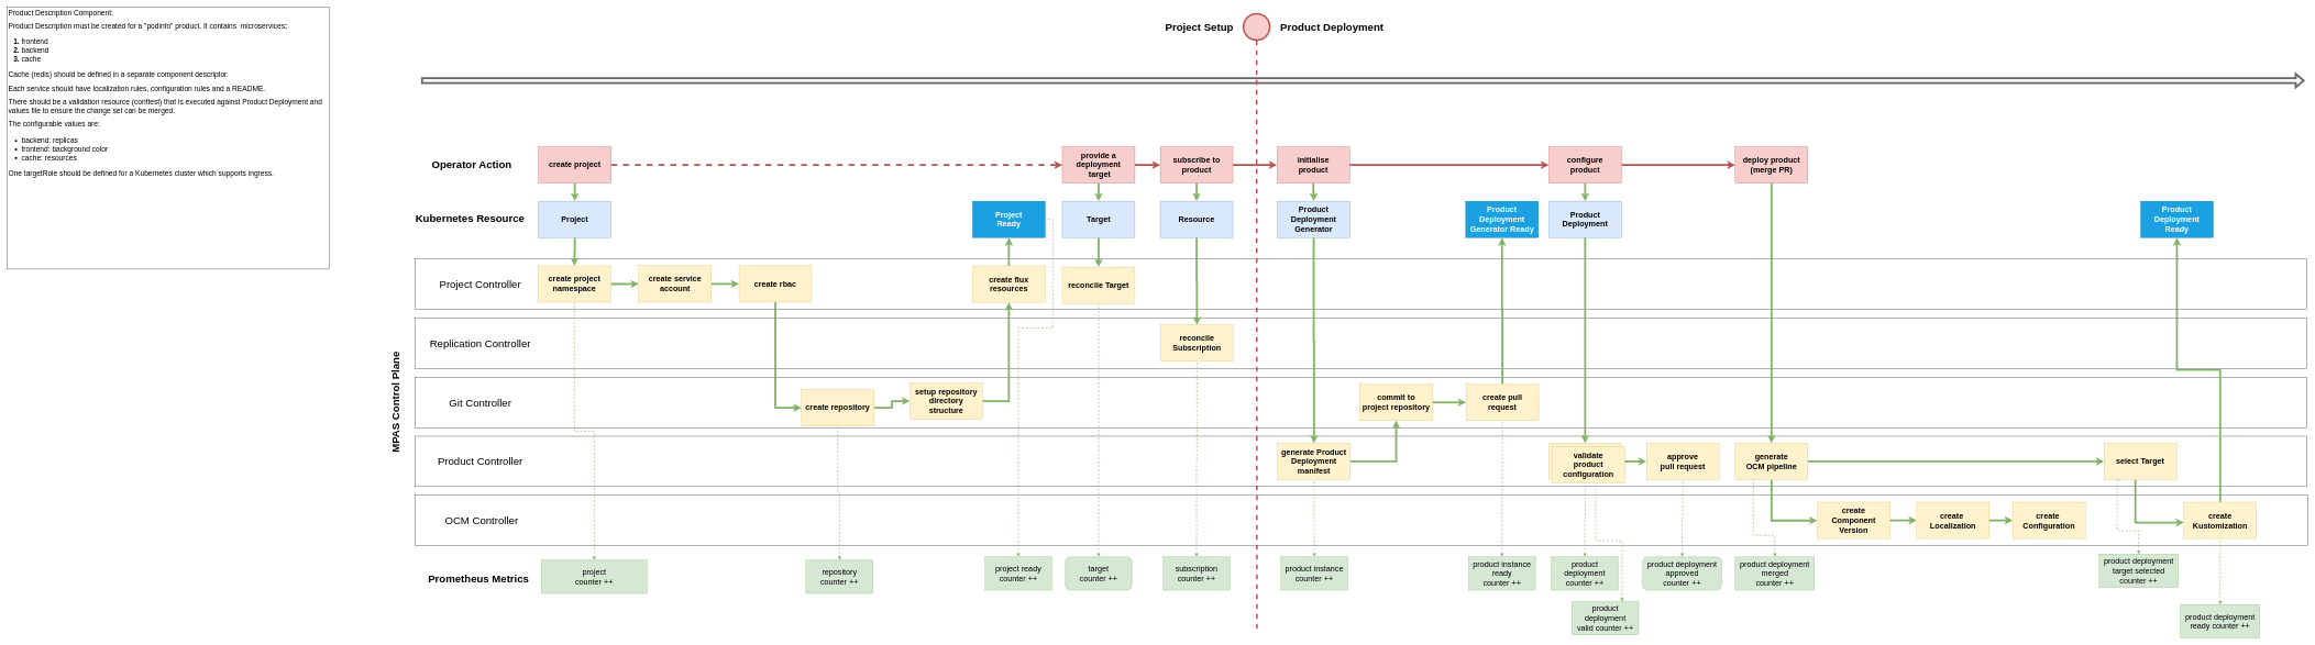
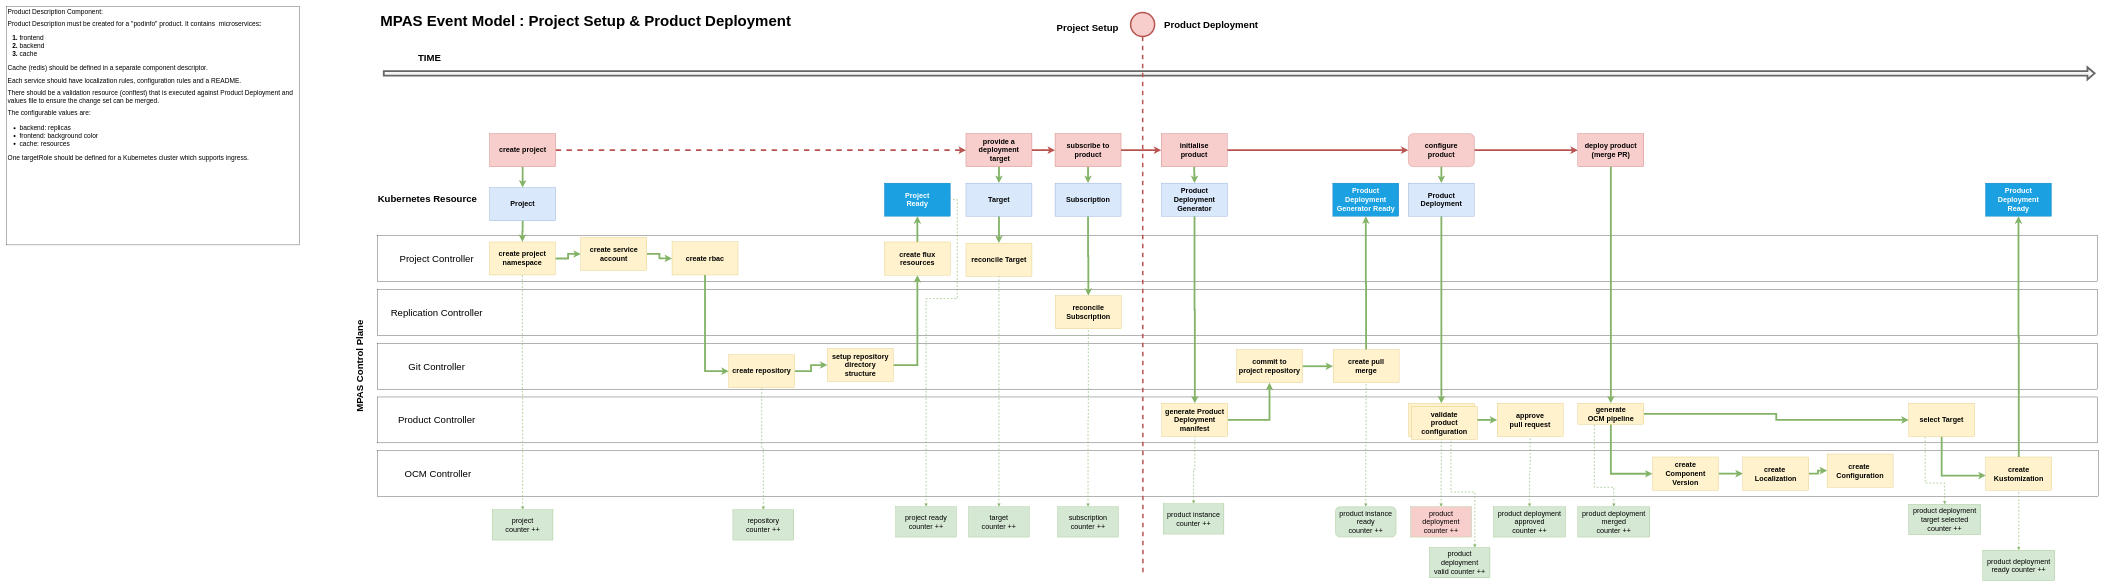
+ <mxCell id="80" value="&lt;font style=&quot;font-size: 50px;&quot;&gt;&lt;b&gt;MPAS Event Model : Project Setup &amp;amp; Product Deployment&lt;/b&gt;&lt;/font&gt;" style="text;html=1;align=center;verticalAlign=middle;resizable=0;points=[];autosize=1;strokeColor=none;fillColor=none;fontSize=11;fontFamily=Helvetica;fontColor=default;" parent="1" vertex="1"><mxGeometry x="1259" y="31" width="1386" height="72" as="geometry" /></mxCell>
- <mxCell id="118" value="Project Setup" style="text;html=1;align=center;verticalAlign=middle;resizable=0;points=[];autosize=1;strokeColor=none;fillColor=none;fontSize=32;fontFamily=Helvetica;fontColor=default;fontStyle=1" parent="1" vertex="1"><mxGeometry x="3523" y="56" width="224" height="50" as="geometry" /></mxCell>
+ <mxCell id="118" value="Project Setup" style="text;html=1;align=center;verticalAlign=middle;resizable=0;points=[];autosize=1;strokeColor=none;fillColor=none;fontSize=32;fontFamily=Helvetica;fontColor=default;fontStyle=1" parent="1" vertex="1"><mxGeometry x="3513" y="66" width="224" height="50" as="geometry" /></mxCell>
+ <mxCell id="79" value="&lt;font style=&quot;font-size: 32px;&quot;&gt;TIME&lt;/font&gt;" style="text;html=1;align=center;verticalAlign=middle;resizable=0;points=[];autosize=1;strokeColor=none;fillColor=none;fontSize=11;fontFamily=Helvetica;fontColor=default;fontStyle=1" parent="1" vertex="1"><mxGeometry x="1384" y="169" width="94" height="50" as="geometry" /></mxCell>
- <mxCell id="73" value="&lt;span style=&quot;font-size: 32px;&quot;&gt;Operator Action&lt;/span&gt;" style="text;html=1;align=center;verticalAlign=middle;resizable=0;points=[];autosize=1;strokeColor=none;fillColor=none;fontSize=11;fontFamily=Helvetica;fontColor=default;fontStyle=1" parent="1" vertex="1"><mxGeometry x="1299" y="475" width="260" height="50" as="geometry" /></mxCell>
- <mxCell id="20" value="configure&lt;br style=&quot;font-size: 24px;&quot;&gt;product" style="rounded=0;whiteSpace=wrap;html=1;fillColor=#f8cecc;strokeColor=#b85450;fontStyle=1;fontSize=24;" parent="1" vertex="1"><mxGeometry x="4695" y="445" width="220" height="110" as="geometry" /></mxCell>
+ <mxCell id="20" value="configure&lt;br style=&quot;font-size: 24px;&quot;&gt;product" style="whiteSpace=wrap;html=1;fillColor=#f8cecc;strokeColor=#b85450;fontStyle=1;fontSize=24;rounded=1;" parent="1" vertex="1"><mxGeometry x="4695" y="445" width="220" height="110" as="geometry" /></mxCell>
- <mxCell id="47" value="Project" style="rounded=0;whiteSpace=wrap;html=1;fillColor=#dae8fc;strokeColor=#6c8ebf;fontStyle=1;fontSize=24;" parent="1" vertex="1"><mxGeometry x="1632" y="610" width="220" height="110.5" as="geometry" /></mxCell>
+ <mxCell id="47" value="Project" style="rounded=0;whiteSpace=wrap;html=1;fillColor=#dae8fc;strokeColor=#6c8ebf;fontStyle=1;fontSize=24;" parent="1" vertex="1"><mxGeometry x="1632" y="625" width="220" height="110.5" as="geometry" /></mxCell>
- <mxCell id="42" value="Resource" style="rounded=0;whiteSpace=wrap;html=1;fillColor=#dae8fc;strokeColor=#6c8ebf;fontStyle=1;fontSize=24;" parent="1" vertex="1"><mxGeometry x="3517" y="610" width="220" height="110.5" as="geometry" /></mxCell>
+ <mxCell id="42" value="Subscription" style="rounded=0;whiteSpace=wrap;html=1;fillColor=#dae8fc;strokeColor=#6c8ebf;fontStyle=1;fontSize=24;" parent="1" vertex="1"><mxGeometry x="3517" y="610" width="220" height="110.5" as="geometry" /></mxCell>
- <mxCell id="84" value="Product Deployment&lt;br&gt;Ready" style="rounded=0;whiteSpace=wrap;html=1;fillColor=#1ba1e2;strokeColor=#006EAF;fontStyle=1;fontSize=24;fontColor=#ffffff;" parent="1" vertex="1"><mxGeometry x="6489" y="610" width="220" height="110.5" as="geometry" /></mxCell>
+ <mxCell id="84" value="Product Deployment&lt;br&gt;Ready" style="rounded=0;whiteSpace=wrap;html=1;fillColor=#1ba1e2;strokeColor=#006EAF;fontStyle=1;fontSize=24;fontColor=#ffffff;" parent="1" vertex="1"><mxGeometry x="6619" y="610" width="220" height="110.5" as="geometry" /></mxCell>
- <mxCell id="76" value="create service&lt;br&gt;account" style="rounded=0;whiteSpace=wrap;html=1;fillColor=#fff2cc;strokeColor=#d6b656;fontStyle=1;fontSize=24;" parent="1" vertex="1"><mxGeometry x="1936" y="805.75" width="220" height="110.5" as="geometry" /></mxCell>
+ <mxCell id="76" value="create service&lt;br&gt;account" style="rounded=0;whiteSpace=wrap;html=1;fillColor=#fff2cc;strokeColor=#d6b656;fontStyle=1;fontSize=24;" parent="1" vertex="1"><mxGeometry x="1936" y="790.75" width="220" height="110.5" as="geometry" /></mxCell>
- <mxCell id="53" value="create pull&lt;br&gt;request" style="rounded=0;whiteSpace=wrap;html=1;fillColor=#fff2cc;strokeColor=#d6b656;fontStyle=1;fontSize=24;" parent="1" vertex="1"><mxGeometry x="4444" y="1165.5" width="220" height="110" as="geometry" /></mxCell>
+ <mxCell id="53" value="create pull&lt;br&gt;merge" style="rounded=0;whiteSpace=wrap;html=1;fillColor=#fff2cc;strokeColor=#d6b656;fontStyle=1;fontSize=24;" parent="1" vertex="1"><mxGeometry x="4444" y="1165.5" width="220" height="110" as="geometry" /></mxCell>
- <mxCell id="61" value="generate&lt;br&gt;OCM pipeline" style="rounded=0;whiteSpace=wrap;html=1;fillColor=#fff2cc;strokeColor=#d6b656;fontStyle=1;fontSize=24;" parent="1" vertex="1"><mxGeometry x="5260" y="1344.12" width="220" height="110.75" as="geometry" /></mxCell>
+ <mxCell id="61" value="generate&lt;br&gt;OCM pipeline" style="rounded=0;whiteSpace=wrap;html=1;fillColor=#fff2cc;strokeColor=#d6b656;fontStyle=1;fontSize=24;" parent="1" vertex="1"><mxGeometry x="5260" y="1344.12" width="220" height="70" as="geometry" /></mxCell>
- <mxCell id="72" value="select Target" style="rounded=0;whiteSpace=wrap;html=1;fillColor=#fff2cc;strokeColor=#d6b656;fontStyle=1;fontSize=24;" parent="1" vertex="1"><mxGeometry x="6378" y="1344.12" width="220" height="110.75" as="geometry" /></mxCell>
+ <mxCell id="72" value="select Target" style="rounded=0;whiteSpace=wrap;html=1;fillColor=#fff2cc;strokeColor=#d6b656;fontStyle=1;fontSize=24;" parent="1" vertex="1"><mxGeometry x="6363" y="1344.12" width="220" height="110.75" as="geometry" /></mxCell>
- <mxCell id="66" value="create&amp;nbsp;&lt;br&gt;Configuration" style="rounded=0;whiteSpace=wrap;html=1;fillColor=#fff2cc;strokeColor=#d6b656;fontStyle=1;fontSize=24;" parent="1" vertex="1"><mxGeometry x="6101" y="1523.13" width="220" height="110.75" as="geometry" /></mxCell>
+ <mxCell id="66" value="create&amp;nbsp;&lt;br&gt;Configuration" style="rounded=0;whiteSpace=wrap;html=1;fillColor=#fff2cc;strokeColor=#d6b656;fontStyle=1;fontSize=24;" parent="1" vertex="1"><mxGeometry x="6091" y="1513.13" width="220" height="110.75" as="geometry" /></mxCell>
- <mxCell id="89" value="target&lt;br&gt;counter ++" style="whiteSpace=wrap;html=1;fontFamily=Helvetica;fontSize=24;fillColor=#d5e8d4;strokeColor=#82b366;rounded=1;" parent="1" vertex="1"><mxGeometry x="3229" y="1689" width="202" height="101" as="geometry" /></mxCell>
+ <mxCell id="89" value="target&lt;br&gt;counter ++" style="rounded=0;whiteSpace=wrap;html=1;fontFamily=Helvetica;fontSize=24;fillColor=#d5e8d4;strokeColor=#82b366;" parent="1" vertex="1"><mxGeometry x="3229" y="1689" width="202" height="101" as="geometry" /></mxCell>
- <mxCell id="102" value="product instance&lt;br&gt;counter ++" style="rounded=0;whiteSpace=wrap;html=1;fontFamily=Helvetica;fontSize=24;fillColor=#d5e8d4;strokeColor=#82b366;" parent="1" vertex="1"><mxGeometry x="3883" y="1689" width="202" height="101" as="geometry" /></mxCell>
+ <mxCell id="102" value="product instance&lt;br&gt;counter ++" style="rounded=0;whiteSpace=wrap;html=1;fontFamily=Helvetica;fontSize=24;fillColor=#d5e8d4;strokeColor=#82b366;" parent="1" vertex="1"><mxGeometry x="3878" y="1679" width="202" height="101" as="geometry" /></mxCell>
- <mxCell id="98" value="product instance&lt;br&gt;ready&lt;br&gt;counter ++" style="rounded=0;whiteSpace=wrap;html=1;fontFamily=Helvetica;fontSize=24;fillColor=#d5e8d4;strokeColor=#82b366;" parent="1" vertex="1"><mxGeometry x="4452" y="1689" width="202" height="101" as="geometry" /></mxCell>
+ <mxCell id="98" value="product instance&lt;br&gt;ready&lt;br&gt;counter ++" style="whiteSpace=wrap;html=1;fontFamily=Helvetica;fontSize=24;fillColor=#d5e8d4;strokeColor=#82b366;rounded=1;" parent="1" vertex="1"><mxGeometry x="4452" y="1689" width="202" height="101" as="geometry" /></mxCell>
- <mxCell id="104" value="product deployment&lt;br&gt;counter ++" style="rounded=0;whiteSpace=wrap;html=1;fontFamily=Helvetica;fontSize=24;fillColor=#d5e8d4;strokeColor=#82b366;" parent="1" vertex="1"><mxGeometry x="4703" y="1689" width="202" height="101" as="geometry" /></mxCell>
+ <mxCell id="104" value="product deployment&lt;br&gt;counter ++" style="rounded=0;whiteSpace=wrap;html=1;fontFamily=Helvetica;fontSize=24;fillColor=#f8cecc;strokeColor=#82b366;" parent="1" vertex="1"><mxGeometry x="4703" y="1689" width="202" height="101" as="geometry" /></mxCell>
- <mxCell id="108" value="product deployment&lt;br&gt;approved &lt;br&gt;counter ++" style="whiteSpace=wrap;html=1;fontFamily=Helvetica;fontSize=24;fillColor=#d5e8d4;strokeColor=#82b366;rounded=1;" parent="1" vertex="1"><mxGeometry x="4979" y="1689" width="240" height="101" as="geometry" /></mxCell>
+ <mxCell id="108" value="product deployment&lt;br&gt;approved &lt;br&gt;counter ++" style="rounded=0;whiteSpace=wrap;html=1;fontFamily=Helvetica;fontSize=24;fillColor=#d5e8d4;strokeColor=#82b366;" parent="1" vertex="1"><mxGeometry x="4979" y="1689" width="240" height="101" as="geometry" /></mxCell>
- <mxCell id="100" value="project&lt;br&gt;counter ++" style="rounded=0;whiteSpace=wrap;html=1;fontFamily=Helvetica;fontSize=24;fillColor=#d5e8d4;strokeColor=#82b366;" parent="1" vertex="1"><mxGeometry x="1641" y="1699" width="320" height="101" as="geometry" /></mxCell>
+ <mxCell id="100" value="project&lt;br&gt;counter ++" style="rounded=0;whiteSpace=wrap;html=1;fontFamily=Helvetica;fontSize=24;fillColor=#d5e8d4;strokeColor=#82b366;" parent="1" vertex="1"><mxGeometry x="1641" y="1699" width="202" height="101" as="geometry" /></mxCell>
- <mxCell id="92" value="&lt;span style=&quot;font-size: 32px;&quot;&gt;Prometheus Metrics&lt;/span&gt;" style="text;html=1;align=center;verticalAlign=middle;resizable=0;points=[];autosize=1;strokeColor=none;fillColor=none;fontSize=11;fontFamily=Helvetica;fontColor=default;fontStyle=1" parent="1" vertex="1"><mxGeometry x="1288" y="1730" width="324" height="50" as="geometry" /></mxCell>
